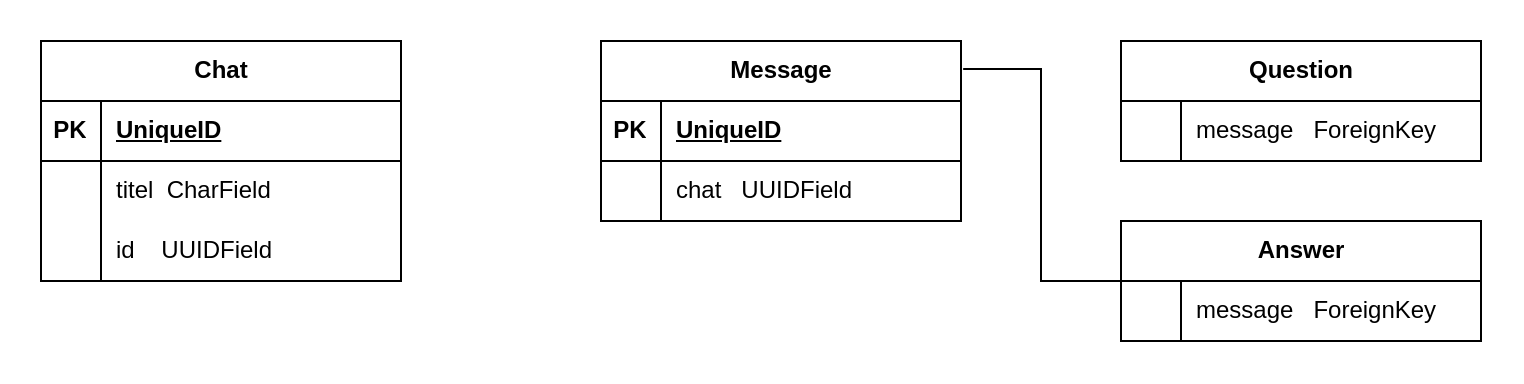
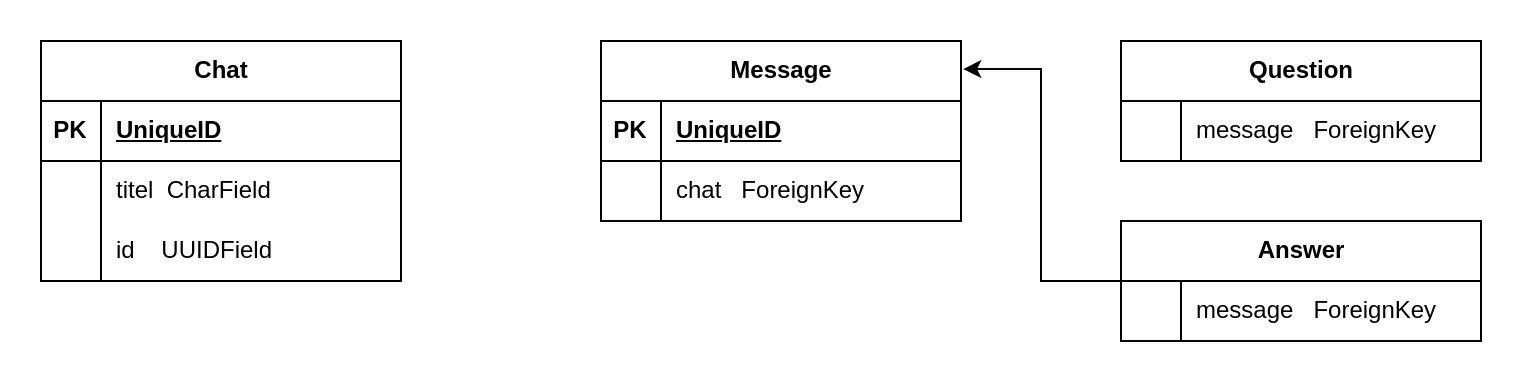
- <mxCell id="27" style="edgeStyle=orthogonalEdgeStyle;rounded=0;orthogonalLoop=1;jettySize=auto;html=1;entryX=1.006;entryY=0.156;entryDx=0;entryDy=0;entryPerimeter=0;endArrow=none;" edge="1" parent="1" source="23" target="12"><mxGeometry relative="1" as="geometry" /></mxCell>
+ <mxCell id="27" style="edgeStyle=orthogonalEdgeStyle;rounded=0;orthogonalLoop=1;jettySize=auto;html=1;entryX=1.006;entryY=0.156;entryDx=0;entryDy=0;entryPerimeter=0;" edge="1" parent="1" source="23" target="12"><mxGeometry relative="1" as="geometry" /></mxCell>
- <mxCell id="18" value="chat&amp;nbsp; &amp;nbsp;UUIDField" style="shape=partialRectangle;connectable=0;fillColor=none;top=0;left=0;bottom=0;right=0;align=left;spacingLeft=6;overflow=hidden;whiteSpace=wrap;html=1;" vertex="1" parent="16"><mxGeometry x="30" width="150" height="30" as="geometry"><mxRectangle width="150" height="30" as="alternateBounds" /></mxGeometry></mxCell>
+ <mxCell id="18" value="chat&amp;nbsp; &amp;nbsp;ForeignKey" style="shape=partialRectangle;connectable=0;fillColor=none;top=0;left=0;bottom=0;right=0;align=left;spacingLeft=6;overflow=hidden;whiteSpace=wrap;html=1;" vertex="1" parent="16"><mxGeometry x="30" width="150" height="30" as="geometry"><mxRectangle width="150" height="30" as="alternateBounds" /></mxGeometry></mxCell>
